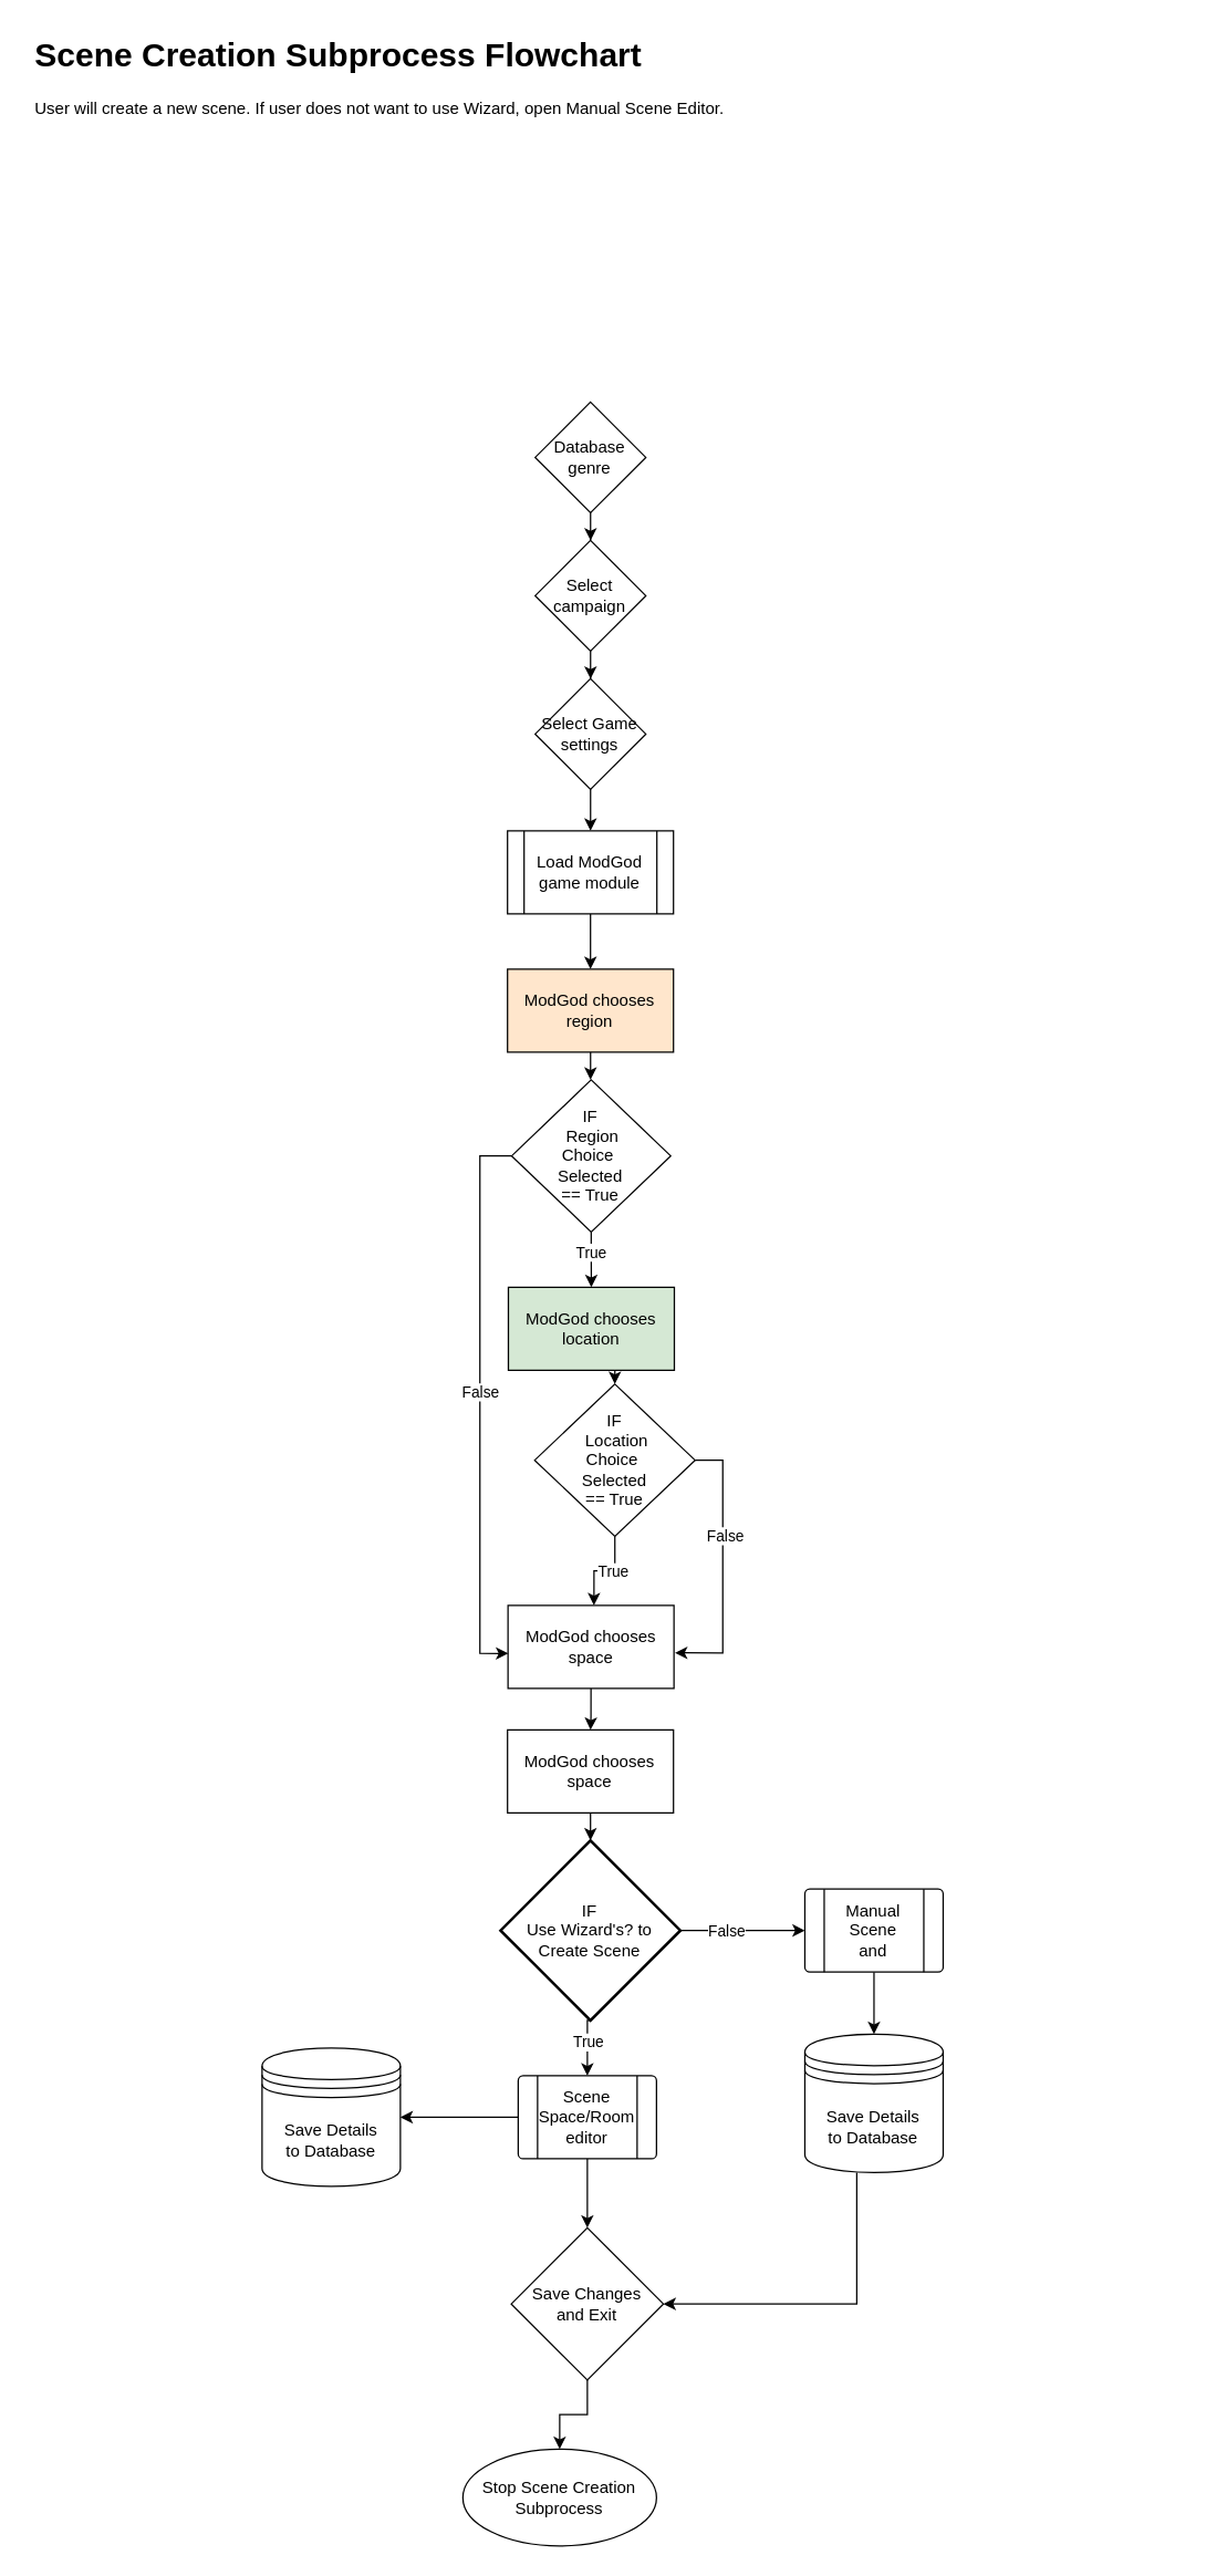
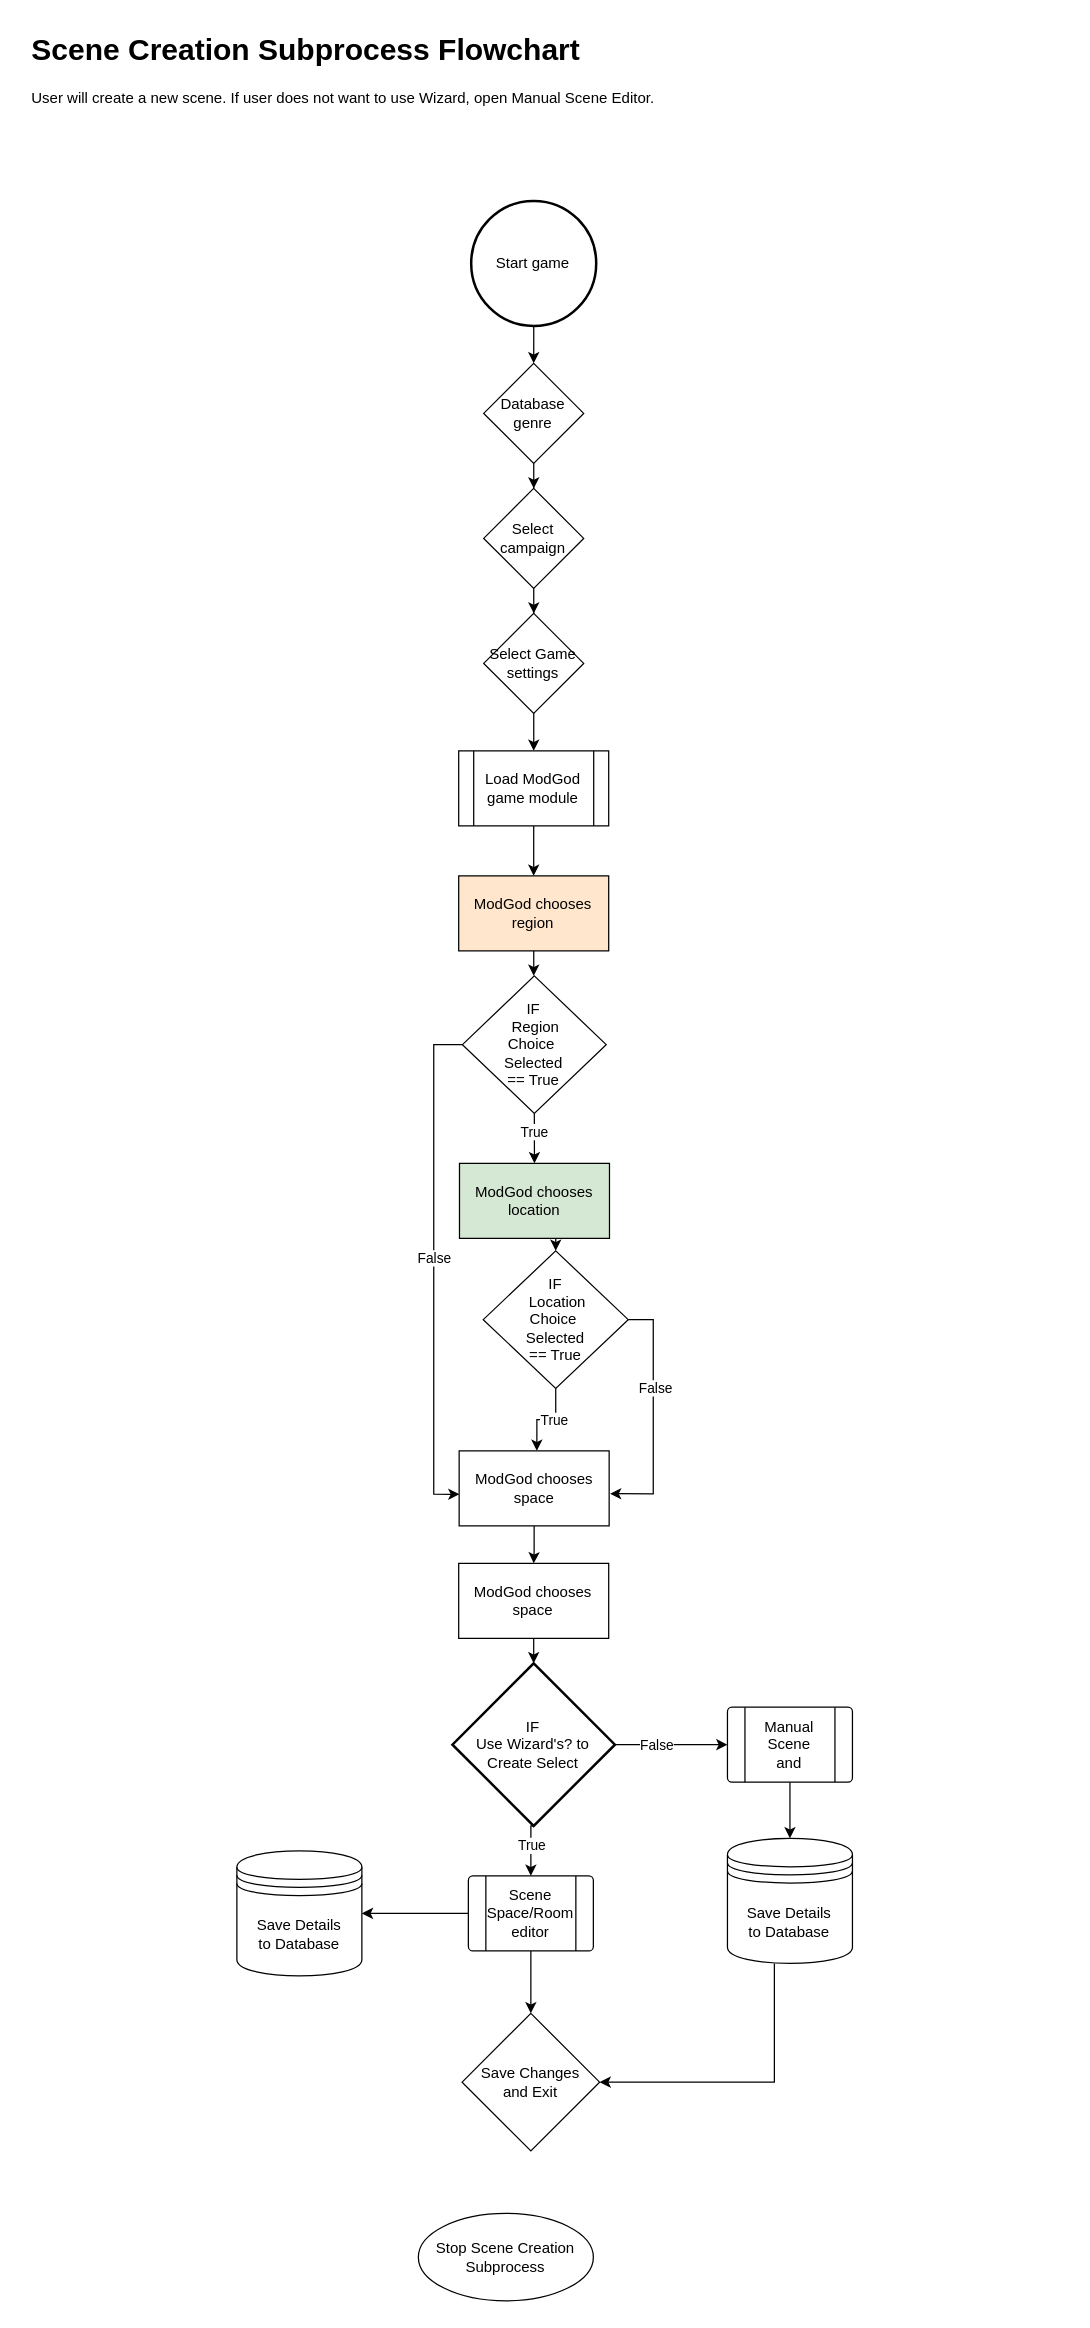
+ <mxCell id="3" value="Start game" style="strokeWidth=2;html=1;shape=mxgraph.flowchart.start_2;whiteSpace=wrap;" parent="1" vertex="1"><mxGeometry x="376.46" y="160" width="100" height="100" as="geometry" /></mxCell>
+ <mxCell id="2" style="edgeStyle=orthogonalEdgeStyle;rounded=0;orthogonalLoop=1;jettySize=auto;html=1;entryX=0.5;entryY=0;entryDx=0;entryDy=0;" parent="1" source="3" target="5" edge="1"><mxGeometry relative="1" as="geometry" /></mxCell>
- <mxCell id="37" value="IF&lt;br&gt;Use Wizard's? to Create Scene" style="strokeWidth=2;html=1;shape=mxgraph.flowchart.decision;whiteSpace=wrap;" parent="1" vertex="1"><mxGeometry x="361.46" y="1330" width="130" height="130" as="geometry" /></mxCell>
+ <mxCell id="37" value="IF&lt;br&gt;Use Wizard's? to Create Select" style="strokeWidth=2;html=1;shape=mxgraph.flowchart.decision;whiteSpace=wrap;" parent="1" vertex="1"><mxGeometry x="361.46" y="1330" width="130" height="130" as="geometry" /></mxCell>
- <mxCell id="40" style="edgeStyle=orthogonalEdgeStyle;rounded=0;orthogonalLoop=1;jettySize=auto;html=1;exitX=0.5;exitY=1;exitDx=0;exitDy=0;" parent="1" source="41" target="28" edge="1"><mxGeometry relative="1" as="geometry" /></mxCell>
